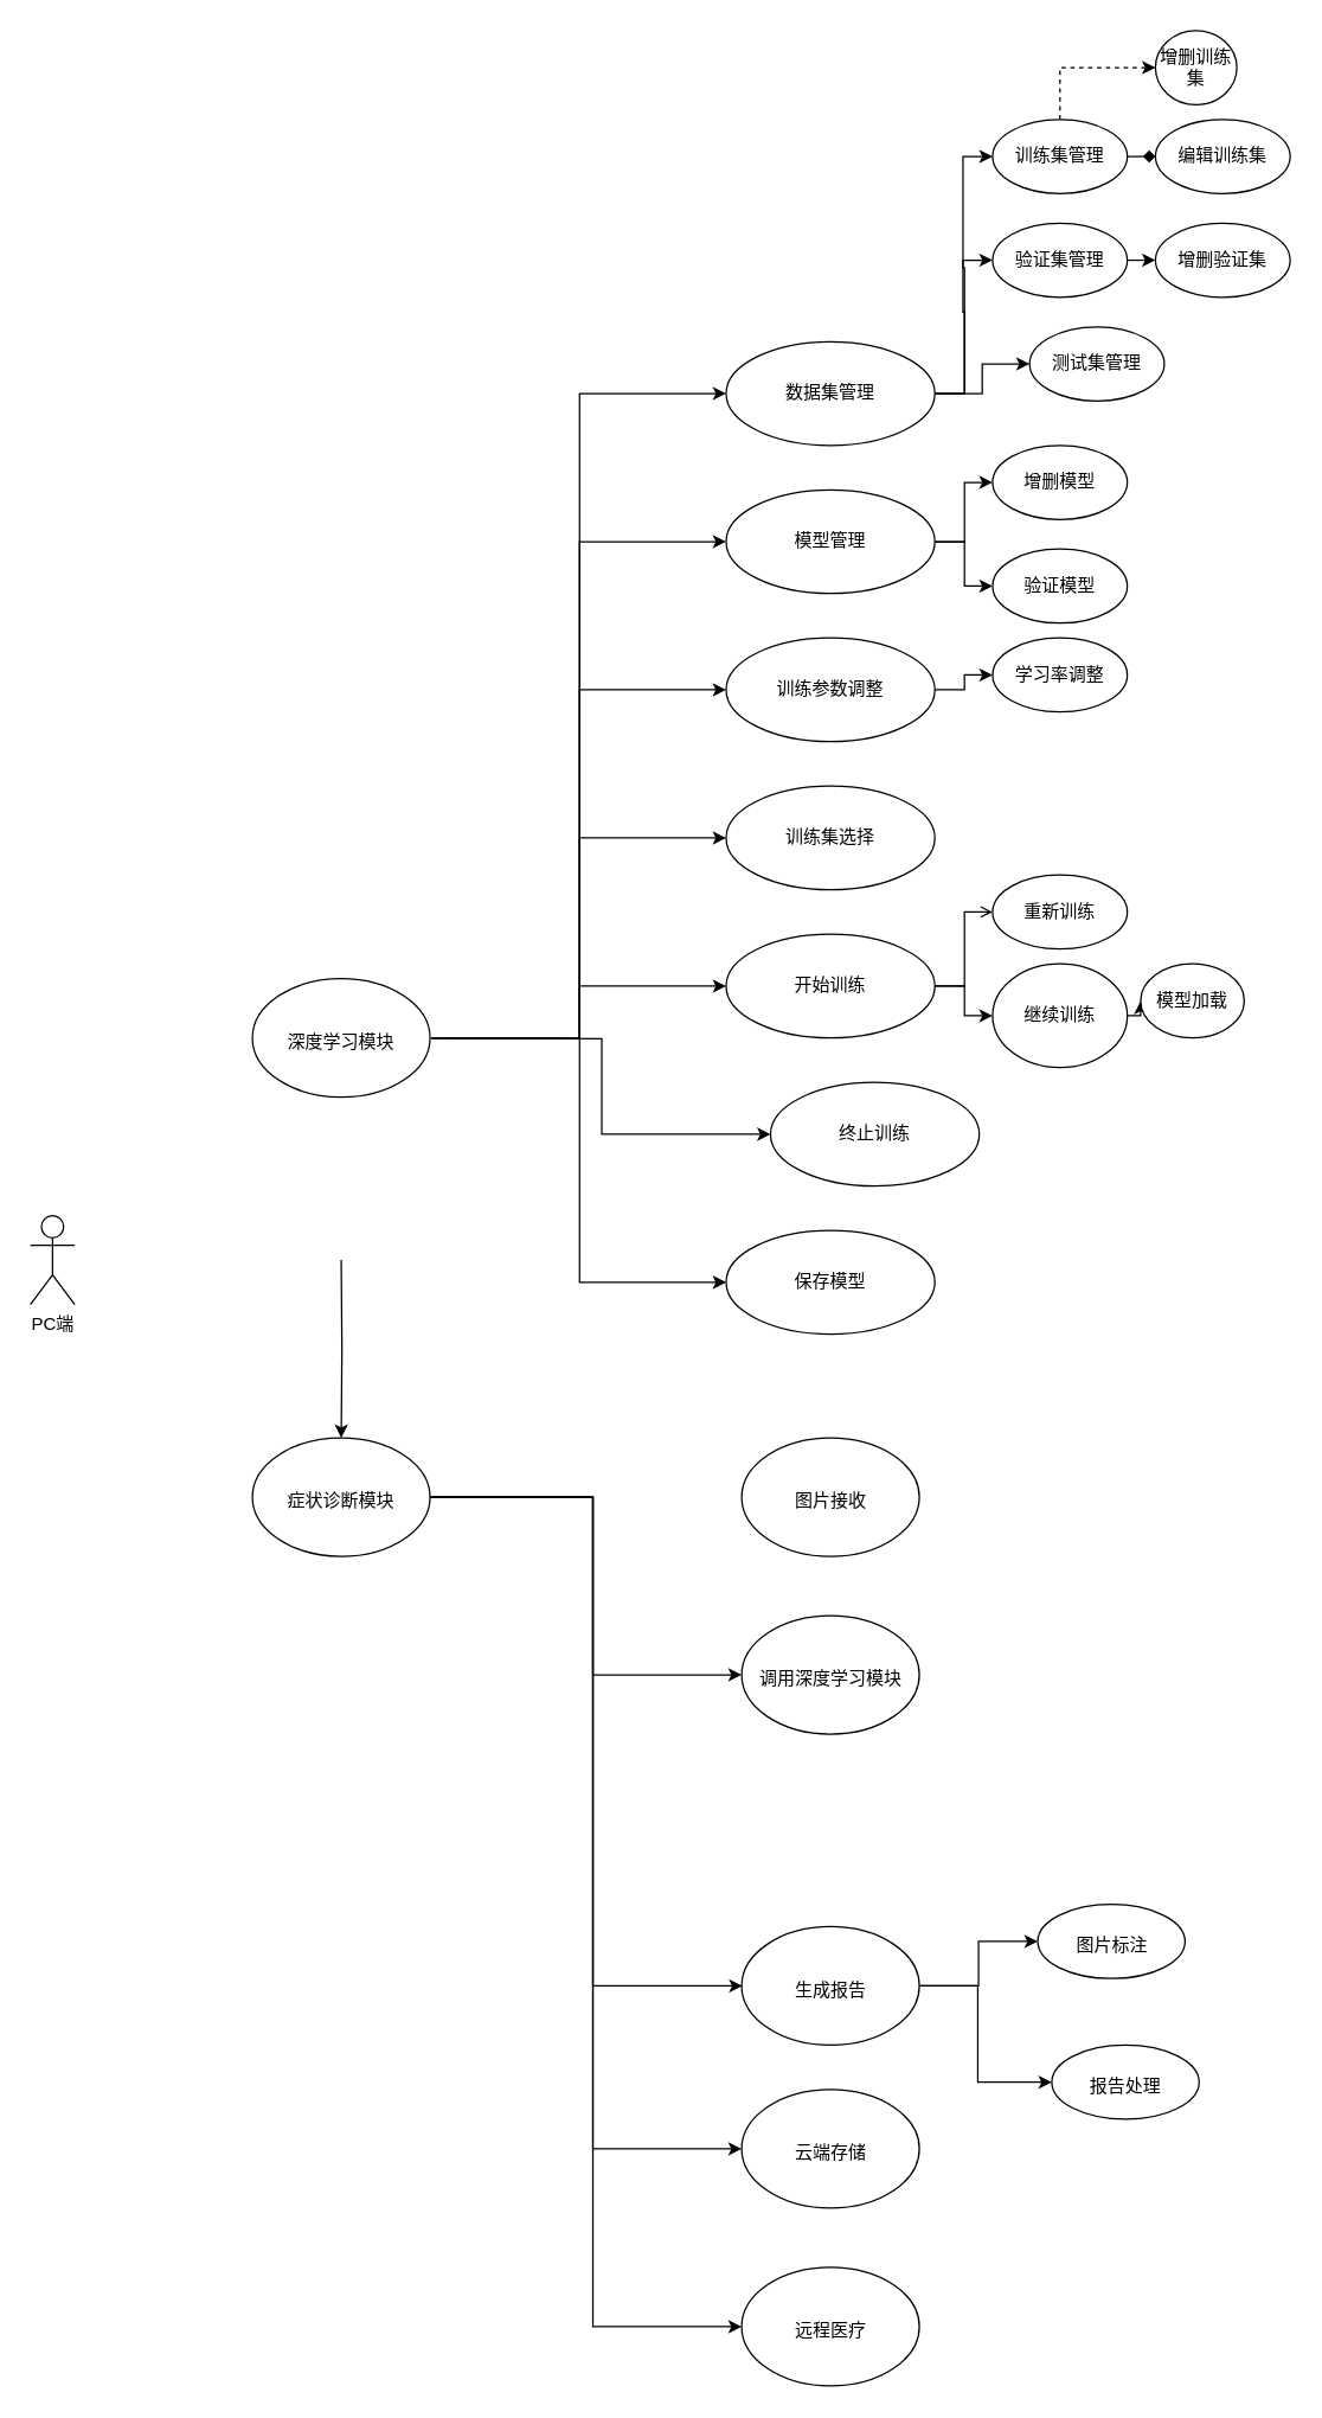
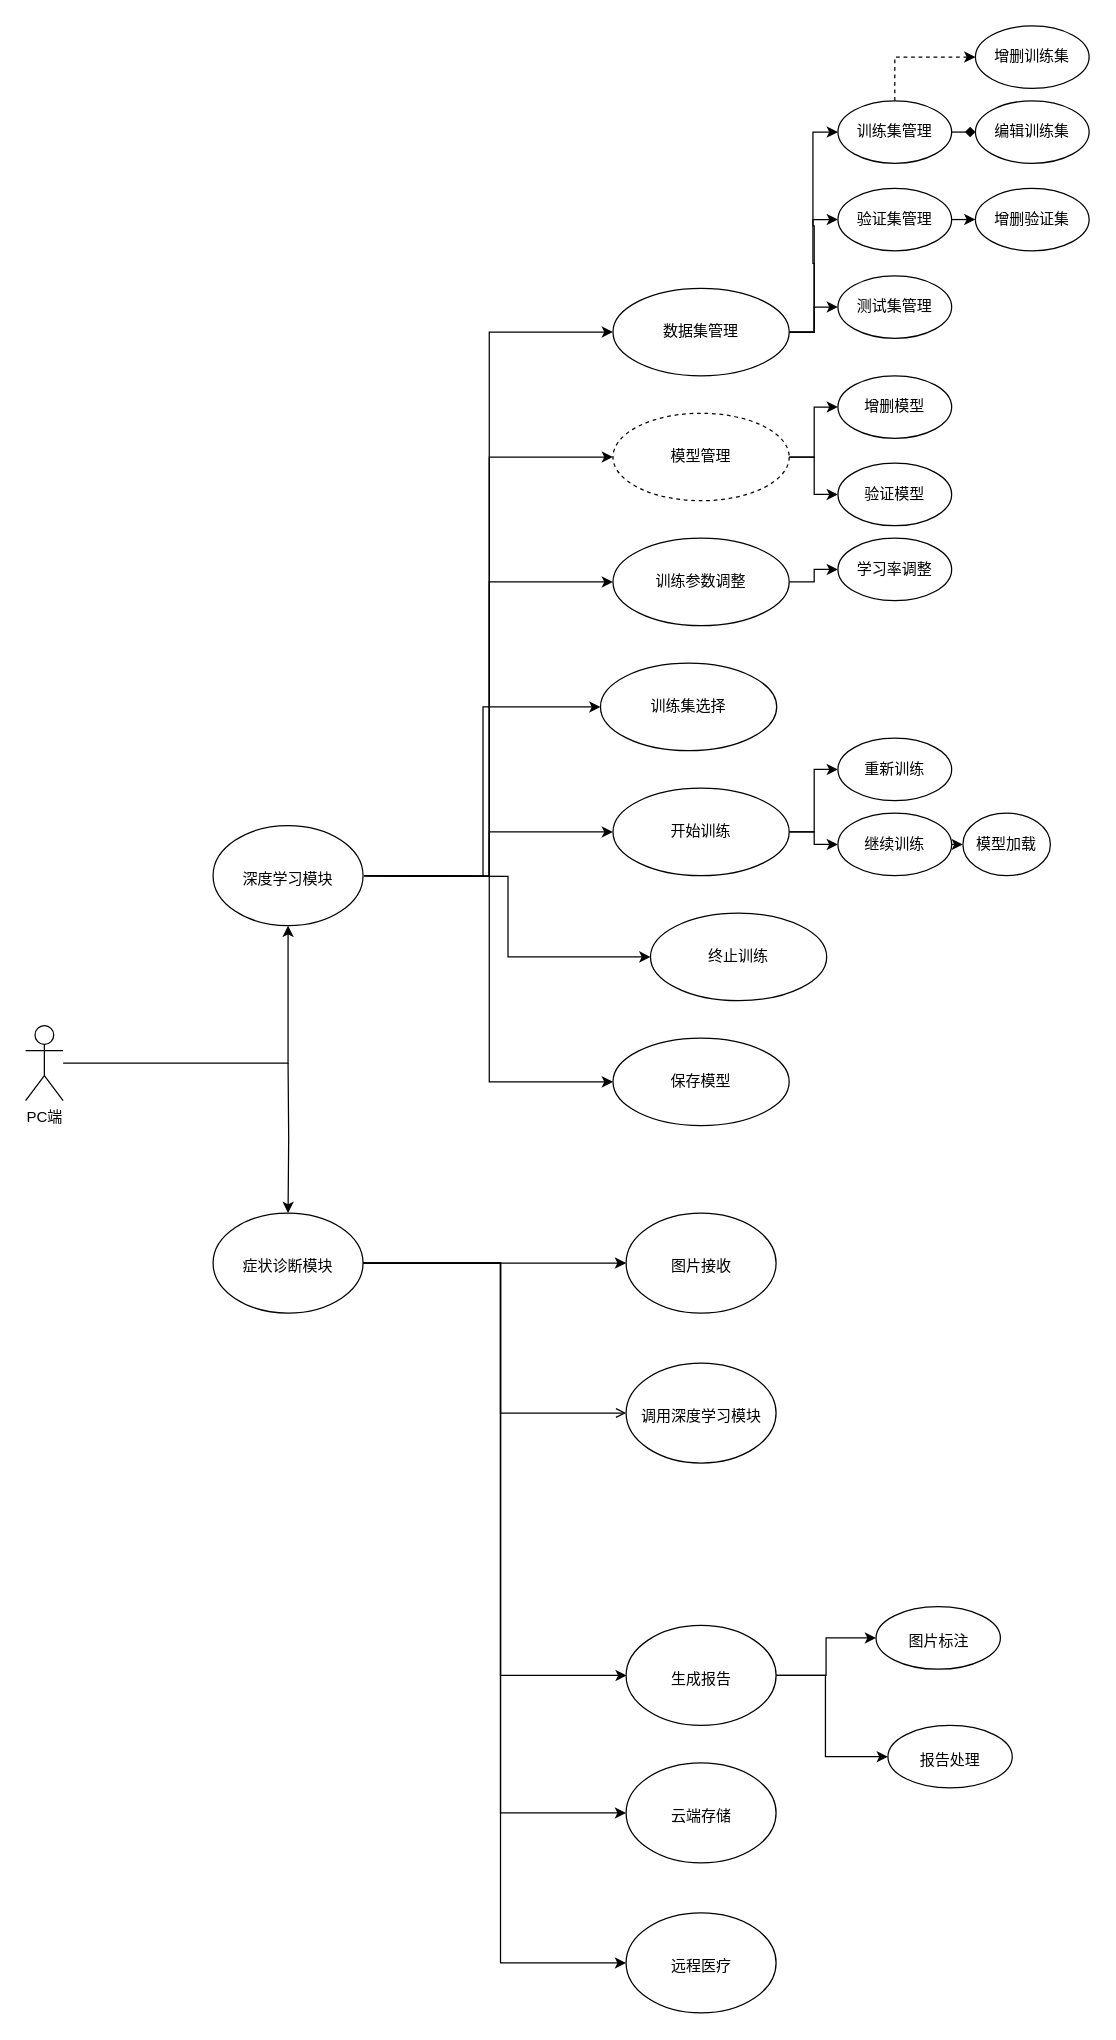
- <mxCell id="25" value="增删训练集" style="ellipse;whiteSpace=wrap;html=1;" parent="1" vertex="1"><mxGeometry x="780" y="20" width="55" height="50" as="geometry" /></mxCell>
+ <mxCell id="25" value="增删训练集" style="ellipse;whiteSpace=wrap;html=1;" parent="1" vertex="1"><mxGeometry x="780" y="20" width="91" height="50" as="geometry" /></mxCell>
- <mxCell id="24" value="测试集管理" style="ellipse;whiteSpace=wrap;html=1;" parent="1" vertex="1"><mxGeometry x="695" y="220" width="91" height="50" as="geometry" /></mxCell>
+ <mxCell id="24" value="测试集管理" style="ellipse;whiteSpace=wrap;html=1;" parent="1" vertex="1"><mxGeometry x="670" y="220" width="91" height="50" as="geometry" /></mxCell>
- <mxCell id="15" value="模型管理" style="ellipse;whiteSpace=wrap;html=1;" parent="1" vertex="1"><mxGeometry x="490" y="330" width="141" height="70" as="geometry" /></mxCell>
+ <mxCell id="15" value="模型管理" style="ellipse;whiteSpace=wrap;html=1;dashed=1;" parent="1" vertex="1"><mxGeometry x="490" y="330" width="141" height="70" as="geometry" /></mxCell>
- <mxCell id="18" value="训练集选择" style="ellipse;whiteSpace=wrap;html=1;" parent="1" vertex="1"><mxGeometry x="490" y="530" width="141" height="70" as="geometry" /></mxCell>
+ <mxCell id="18" value="训练集选择" style="ellipse;whiteSpace=wrap;html=1;" parent="1" vertex="1"><mxGeometry x="480" y="530" width="141" height="70" as="geometry" /></mxCell>
- <mxCell id="30" style="edgeStyle=orthogonalEdgeStyle;rounded=0;orthogonalLoop=1;jettySize=auto;html=1;exitX=1;exitY=0.5;exitDx=0;exitDy=0;entryX=0;entryY=0.5;entryDx=0;entryDy=0;endArrow=open;" parent="1" source="32" target="35" edge="1"><mxGeometry relative="1" as="geometry" /></mxCell>
+ <mxCell id="30" style="edgeStyle=orthogonalEdgeStyle;rounded=0;orthogonalLoop=1;jettySize=auto;html=1;exitX=1;exitY=0.5;exitDx=0;exitDy=0;entryX=0;entryY=0.5;entryDx=0;entryDy=0;" parent="1" source="32" target="35" edge="1"><mxGeometry relative="1" as="geometry" /></mxCell>
- <mxCell id="37" value="继续训练" style="ellipse;whiteSpace=wrap;html=1;" parent="1" vertex="1"><mxGeometry x="670" y="650" width="91" height="70" as="geometry" /></mxCell>
+ <mxCell id="37" value="继续训练" style="ellipse;whiteSpace=wrap;html=1;" parent="1" vertex="1"><mxGeometry x="670" y="650" width="91" height="50" as="geometry" /></mxCell>
+ <mxCell id="40" value="" style="edgeStyle=orthogonalEdgeStyle;rounded=0;orthogonalLoop=1;jettySize=auto;html=1;" edge="1" parent="1" source="41" target="42"><mxGeometry relative="1" as="geometry"><Array as="points"><mxPoint x="230" y="850" /></Array></mxGeometry></mxCell>
+ <mxCell id="43" value="" style="edgeStyle=orthogonalEdgeStyle;rounded=0;orthogonalLoop=1;jettySize=auto;html=1;" edge="1" parent="1" source="45" target="47"><mxGeometry relative="1" as="geometry" /></mxCell>
- <mxCell id="44" value="" style="edgeStyle=orthogonalEdgeStyle;rounded=0;orthogonalLoop=1;jettySize=auto;html=1;" edge="1" parent="1" source="45" target="55"><mxGeometry relative="1" as="geometry"><Array as="points"><mxPoint x="400" y="1010" /><mxPoint x="400" y="1130" /></Array></mxGeometry></mxCell>
+ <mxCell id="44" value="" style="edgeStyle=orthogonalEdgeStyle;rounded=0;orthogonalLoop=1;jettySize=auto;html=1;endArrow=open;" edge="1" parent="1" source="45" target="55"><mxGeometry relative="1" as="geometry"><Array as="points"><mxPoint x="400" y="1010" /><mxPoint x="400" y="1130" /></Array></mxGeometry></mxCell>
